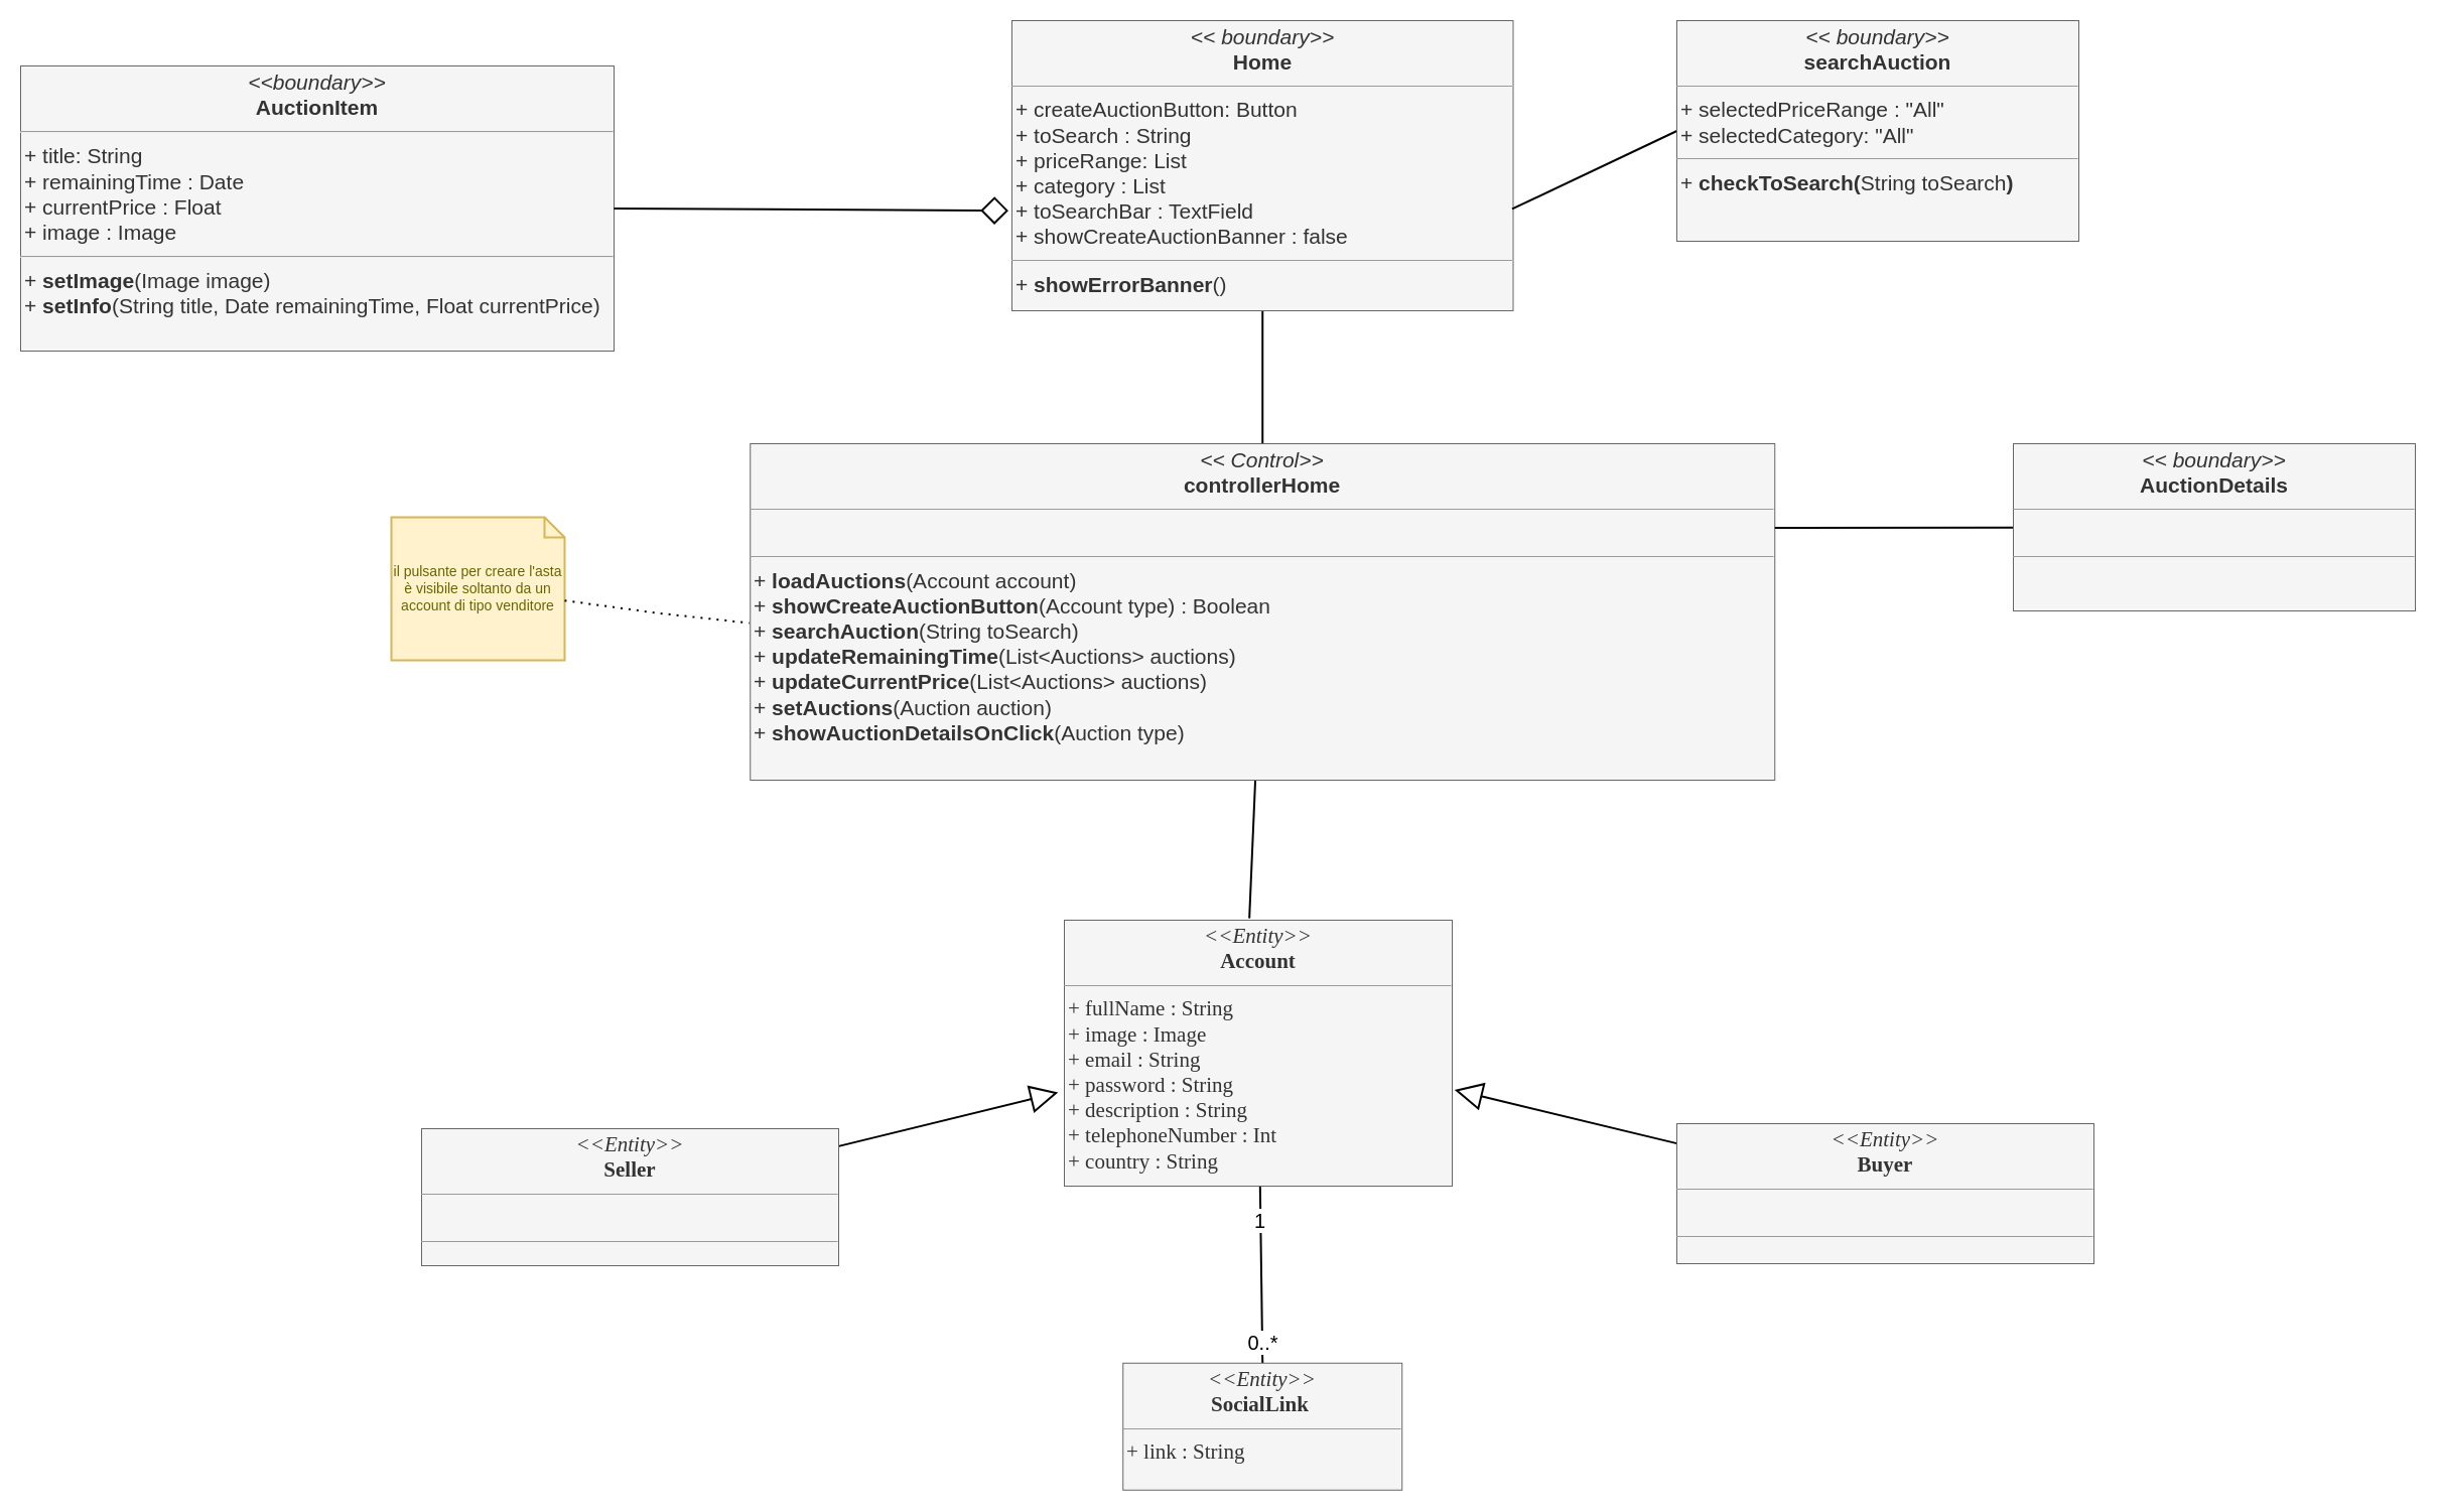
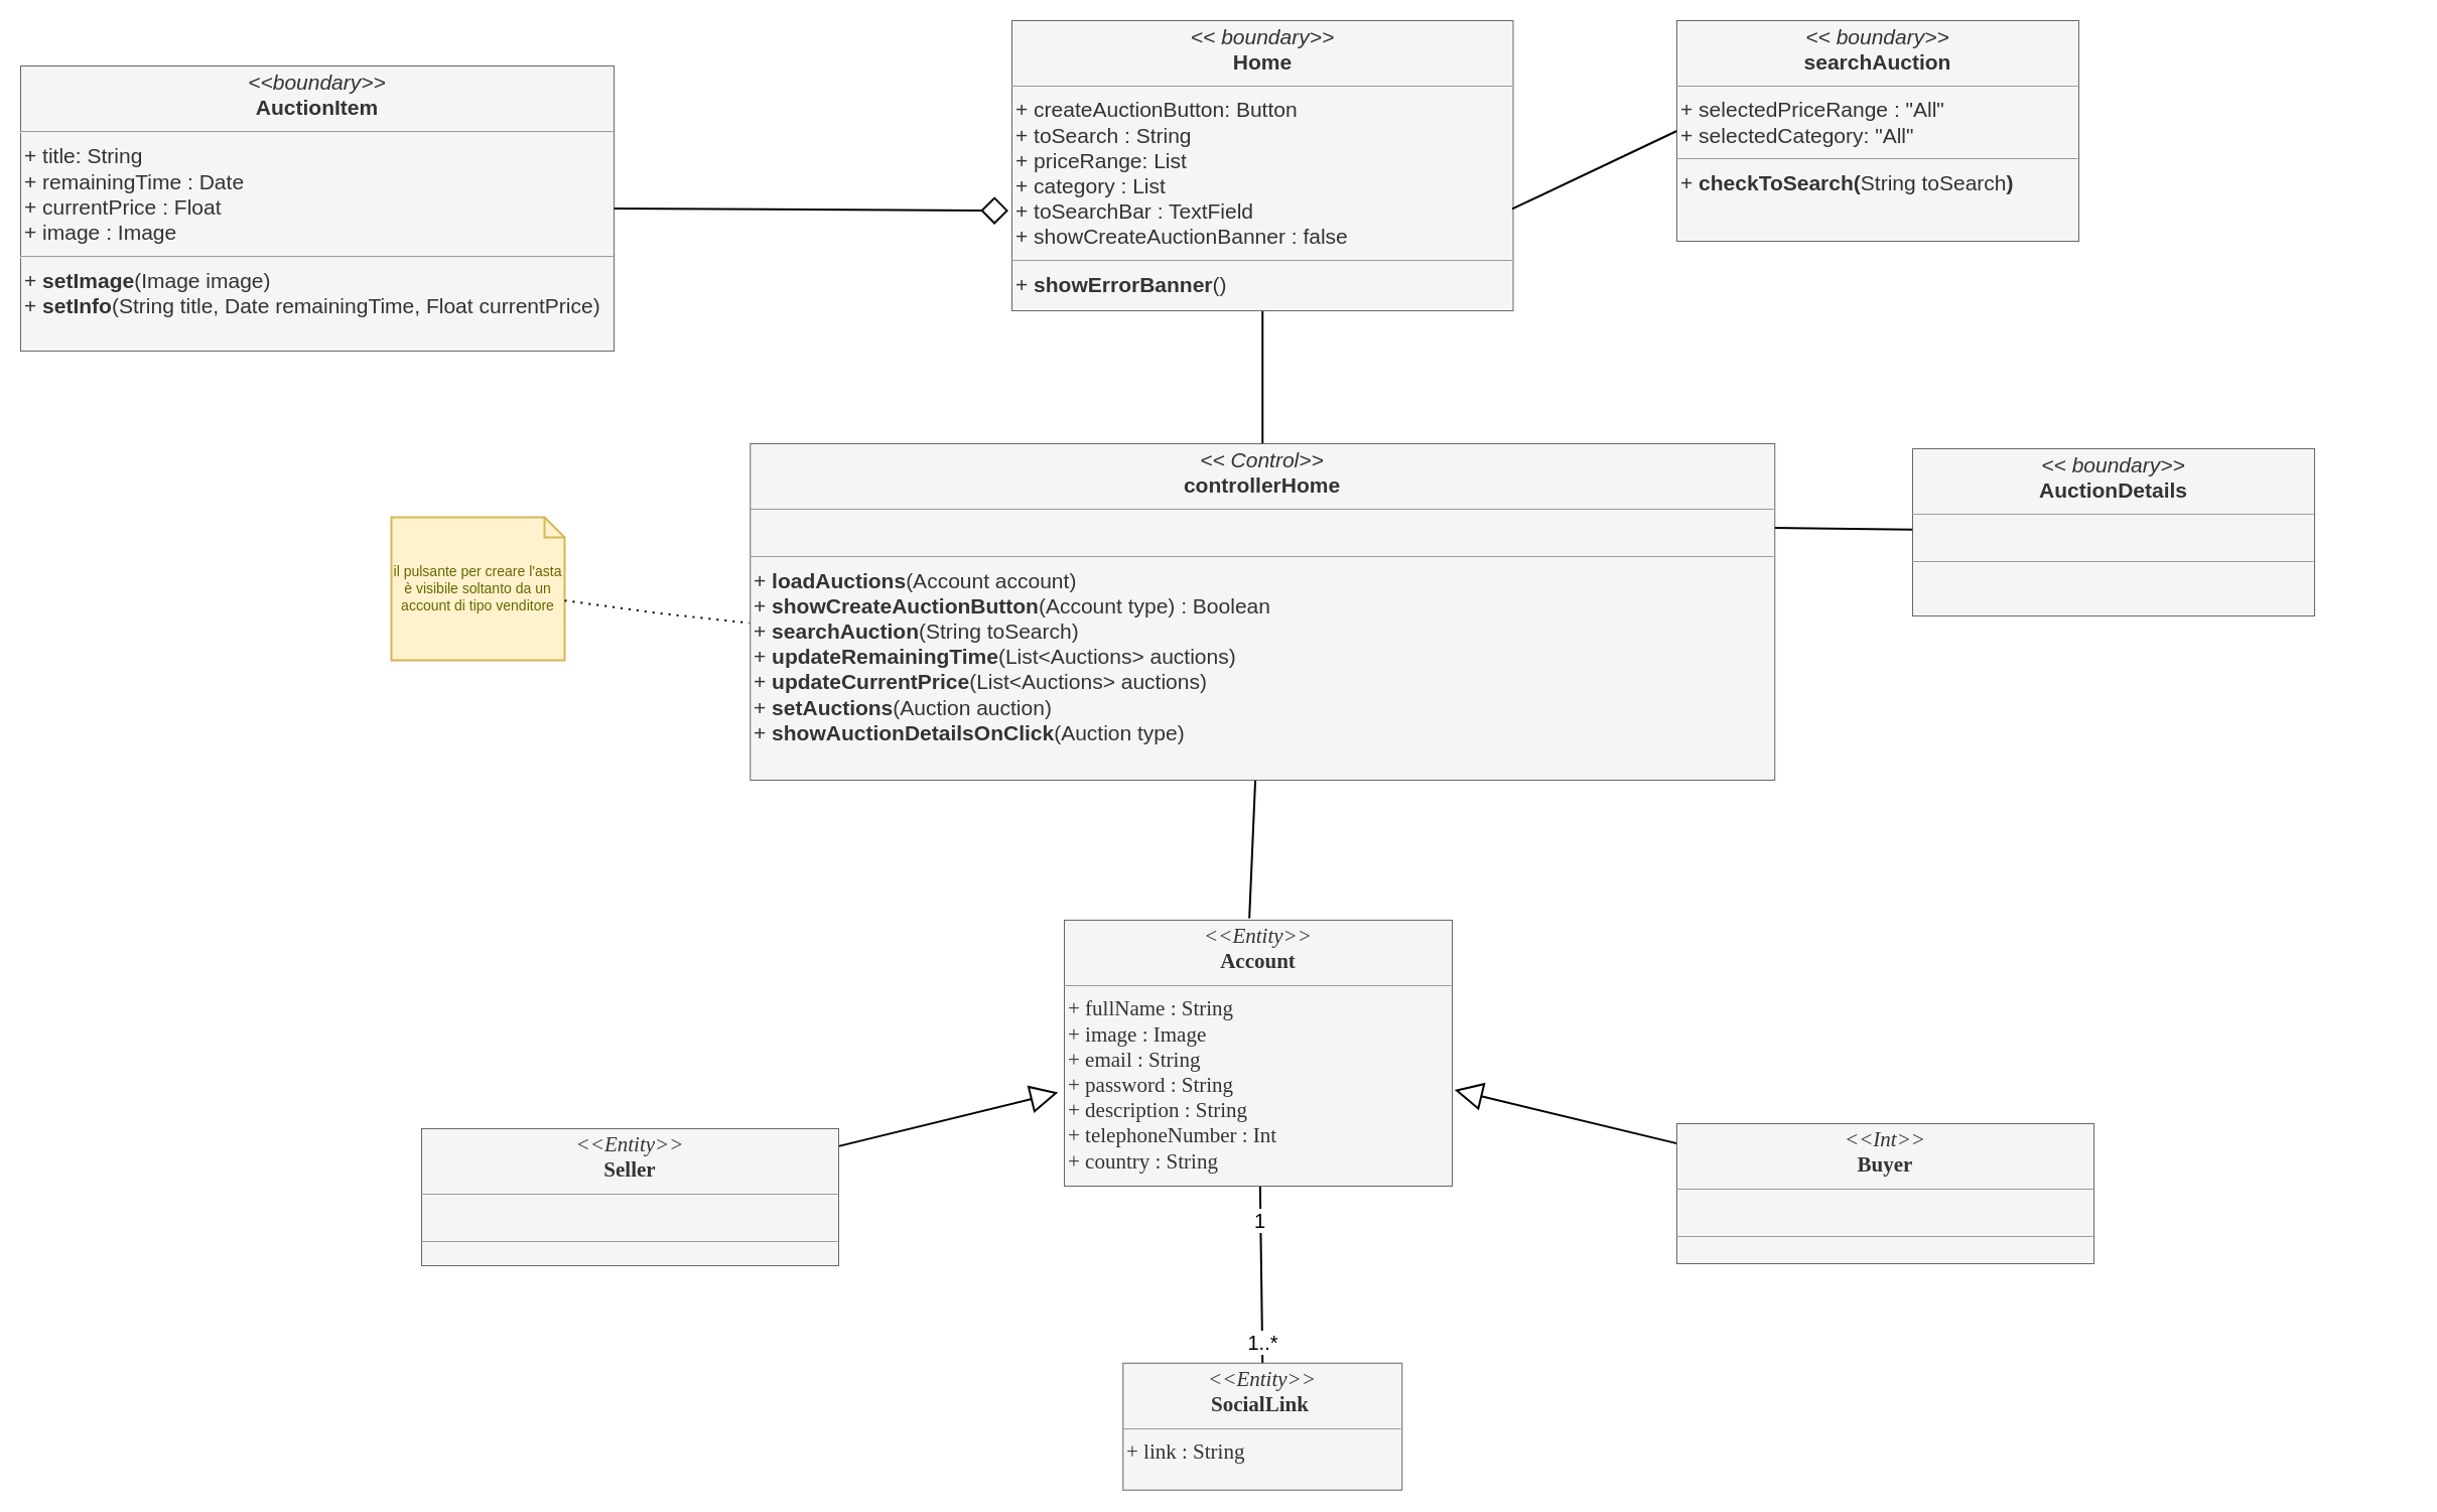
- <mxCell id="11" value="&lt;p style=&quot;margin: 4px 0px 0px; text-align: center; font-size: 21px;&quot;&gt;&lt;font style=&quot;font-size: 21px;&quot;&gt;&lt;i style=&quot;&quot;&gt;&amp;lt;&amp;lt;&lt;/i&gt;&lt;i style=&quot;border-color: var(--border-color);&quot;&gt;&amp;nbsp;boundary&lt;/i&gt;&lt;i style=&quot;&quot;&gt;&amp;gt;&amp;gt;&lt;/i&gt;&lt;br&gt;&lt;b style=&quot;&quot;&gt;AuctionDetails&lt;/b&gt;&lt;/font&gt;&lt;/p&gt;&lt;hr style=&quot;font-size: 21px;&quot; size=&quot;1&quot;&gt;&lt;p style=&quot;margin: 0px 0px 0px 4px; font-size: 21px;&quot;&gt;&lt;br&gt;&lt;/p&gt;&lt;hr style=&quot;font-size: 21px;&quot; size=&quot;1&quot;&gt;&lt;p style=&quot;margin: 0px 0px 0px 4px; font-size: 21px;&quot;&gt;&lt;br&gt;&lt;/p&gt;" style="verticalAlign=top;align=left;overflow=fill;fontSize=12;fontFamily=Helvetica;html=1;fillColor=#f5f5f5;fontColor=#333333;strokeColor=#666666;" parent="1" vertex="1"><mxGeometry x="1998" y="440" width="399" height="166" as="geometry" /></mxCell>
+ <mxCell id="11" value="&lt;p style=&quot;margin: 4px 0px 0px; text-align: center; font-size: 21px;&quot;&gt;&lt;font style=&quot;font-size: 21px;&quot;&gt;&lt;i style=&quot;&quot;&gt;&amp;lt;&amp;lt;&lt;/i&gt;&lt;i style=&quot;border-color: var(--border-color);&quot;&gt;&amp;nbsp;boundary&lt;/i&gt;&lt;i style=&quot;&quot;&gt;&amp;gt;&amp;gt;&lt;/i&gt;&lt;br&gt;&lt;b style=&quot;&quot;&gt;AuctionDetails&lt;/b&gt;&lt;/font&gt;&lt;/p&gt;&lt;hr style=&quot;font-size: 21px;&quot; size=&quot;1&quot;&gt;&lt;p style=&quot;margin: 0px 0px 0px 4px; font-size: 21px;&quot;&gt;&lt;br&gt;&lt;/p&gt;&lt;hr style=&quot;font-size: 21px;&quot; size=&quot;1&quot;&gt;&lt;p style=&quot;margin: 0px 0px 0px 4px; font-size: 21px;&quot;&gt;&lt;br&gt;&lt;/p&gt;" style="verticalAlign=top;align=left;overflow=fill;fontSize=12;fontFamily=Helvetica;html=1;fillColor=#f5f5f5;fontColor=#333333;strokeColor=#666666;" parent="1" vertex="1"><mxGeometry x="1898" y="445" width="399" height="166" as="geometry" /></mxCell>
- <mxCell id="17" value="&lt;p style=&quot;margin: 4px 0px 0px; text-align: center; font-size: 21px;&quot;&gt;&lt;font style=&quot;font-size: 21px;&quot;&gt;&lt;i style=&quot;&quot;&gt;&amp;lt;&amp;lt;Entity&amp;gt;&amp;gt;&lt;/i&gt;&lt;br&gt;&lt;b&gt;Buyer&lt;/b&gt;&lt;/font&gt;&lt;/p&gt;&lt;hr style=&quot;font-size: 21px;&quot; size=&quot;1&quot;&gt;&lt;p style=&quot;margin: 0px 0px 0px 4px; font-size: 21px;&quot;&gt;&lt;br&gt;&lt;/p&gt;&lt;hr style=&quot;font-size: 21px;&quot; size=&quot;1&quot;&gt;&lt;p style=&quot;margin: 0px 0px 0px 4px; font-size: 21px;&quot;&gt;&lt;br&gt;&lt;/p&gt;" style="verticalAlign=top;align=left;overflow=fill;fontSize=12;fontFamily=SF PRO;html=1;fillColor=#f5f5f5;fontColor=#333333;strokeColor=#666666;rounded=0;" parent="1" vertex="1"><mxGeometry x="1664" y="1115" width="414" height="139" as="geometry" /></mxCell>
+ <mxCell id="17" value="&lt;p style=&quot;margin: 4px 0px 0px; text-align: center; font-size: 21px;&quot;&gt;&lt;font style=&quot;font-size: 21px;&quot;&gt;&lt;i style=&quot;&quot;&gt;&amp;lt;&amp;lt;Int&amp;gt;&amp;gt;&lt;/i&gt;&lt;br&gt;&lt;b&gt;Buyer&lt;/b&gt;&lt;/font&gt;&lt;/p&gt;&lt;hr style=&quot;font-size: 21px;&quot; size=&quot;1&quot;&gt;&lt;p style=&quot;margin: 0px 0px 0px 4px; font-size: 21px;&quot;&gt;&lt;br&gt;&lt;/p&gt;&lt;hr style=&quot;font-size: 21px;&quot; size=&quot;1&quot;&gt;&lt;p style=&quot;margin: 0px 0px 0px 4px; font-size: 21px;&quot;&gt;&lt;br&gt;&lt;/p&gt;" style="verticalAlign=top;align=left;overflow=fill;fontSize=12;fontFamily=SF PRO;html=1;fillColor=#f5f5f5;fontColor=#333333;strokeColor=#666666;rounded=0;" parent="1" vertex="1"><mxGeometry x="1664" y="1115" width="414" height="139" as="geometry" /></mxCell>
- <mxCell id="19" value="0..*" style="edgeLabel;html=1;align=center;verticalAlign=middle;resizable=0;points=[];fontSize=20;" parent="1" vertex="1" connectable="0"><mxGeometry x="1252.75" y="1331" as="geometry" /></mxCell>
+ <mxCell id="19" value="1..*" style="edgeLabel;html=1;align=center;verticalAlign=middle;resizable=0;points=[];fontSize=20;" parent="1" vertex="1" connectable="0"><mxGeometry x="1252.75" y="1331" as="geometry" /></mxCell>
